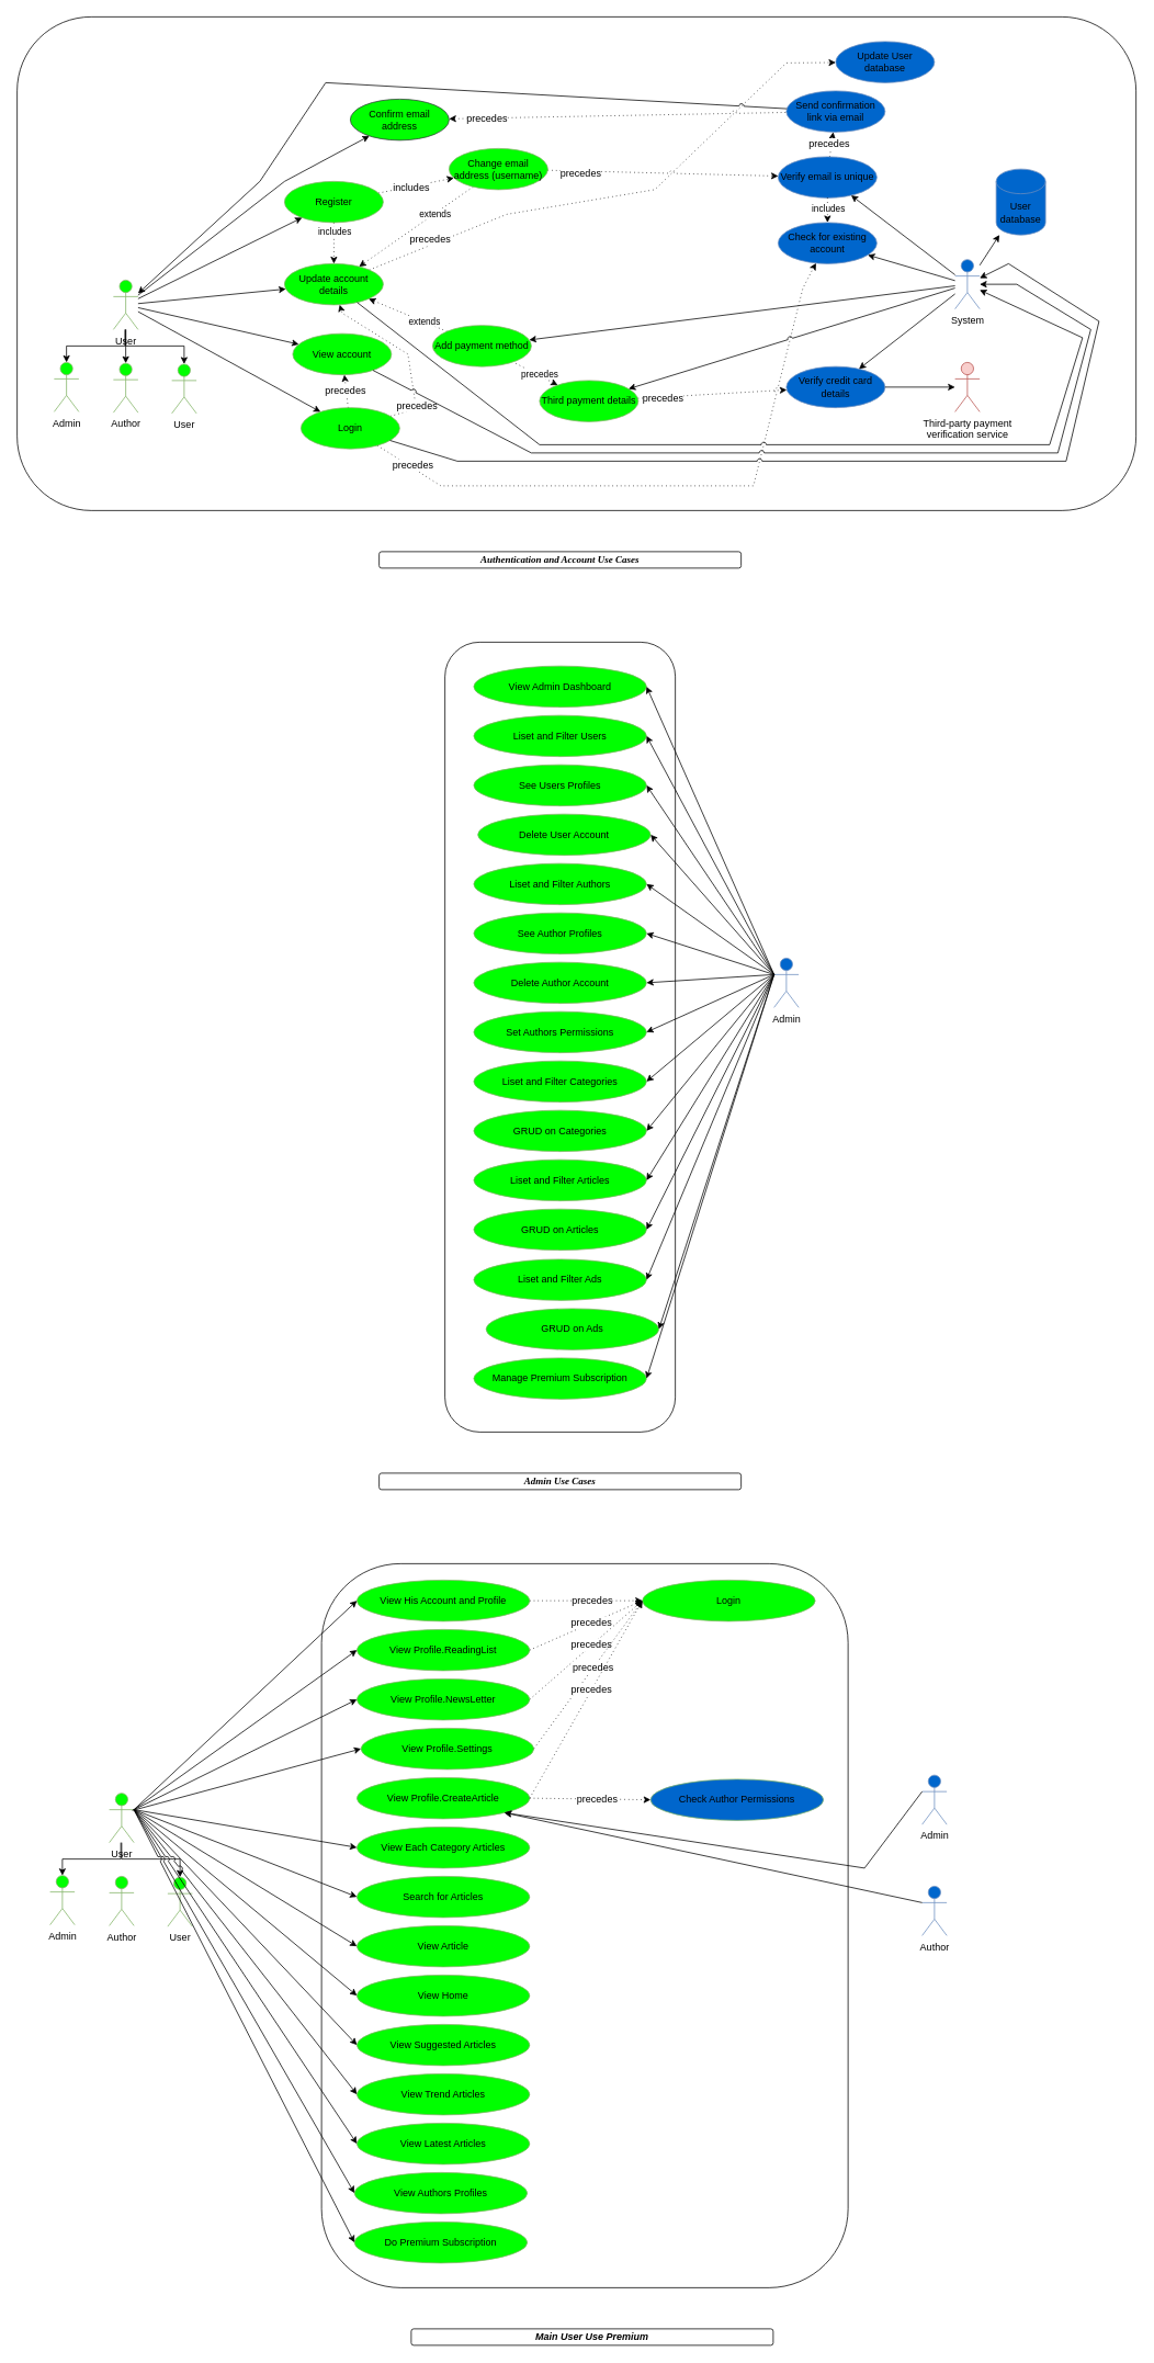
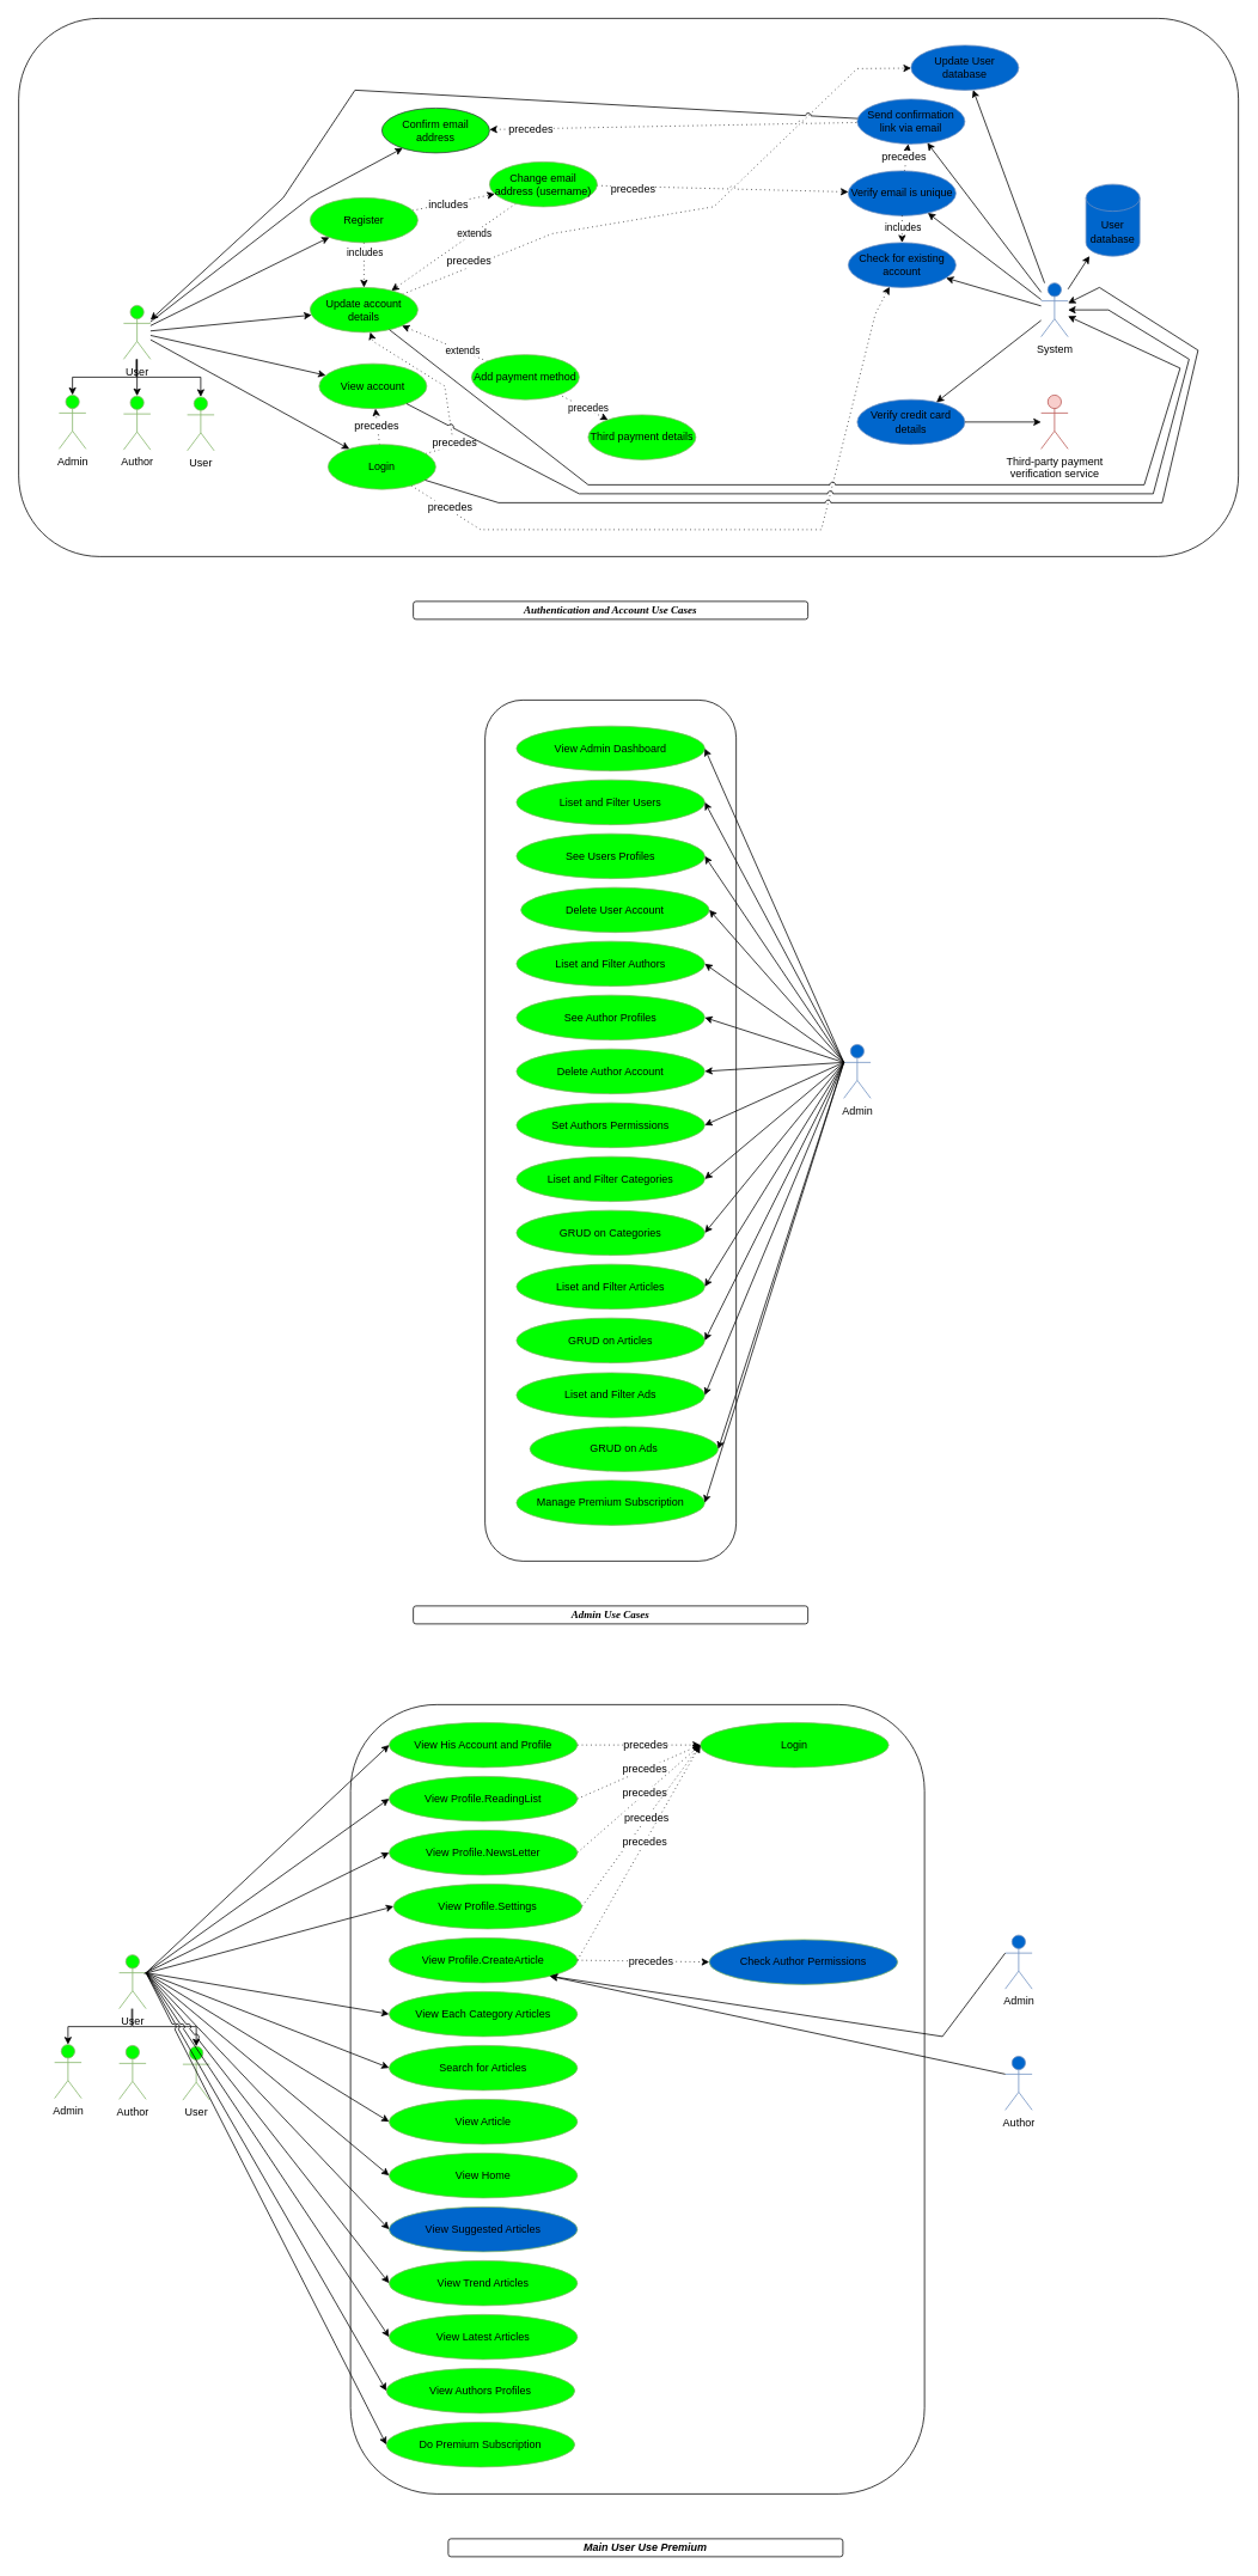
- <mxCell id="159" style="edgeStyle=none;rounded=0;orthogonalLoop=1;jettySize=auto;html=1;fontSize=12;fontColor=#000000;shadow=0;" parent="1" source="126" target="108" edge="1"><mxGeometry relative="1" as="geometry" /></mxCell>
+ <mxCell id="159" style="edgeStyle=none;rounded=0;orthogonalLoop=1;jettySize=auto;html=1;fontSize=12;fontColor=#000000;shadow=0;" parent="1" source="126" target="123" edge="1"><mxGeometry relative="1" as="geometry" /></mxCell>
- <mxCell id="161" style="edgeStyle=none;rounded=0;jumpStyle=arc;orthogonalLoop=1;jettySize=auto;html=1;fontSize=12;fontColor=#000000;shadow=0;" parent="1" source="126" target="113" edge="1"><mxGeometry relative="1" as="geometry" /></mxCell>
+ <mxCell id="161" style="edgeStyle=none;rounded=0;jumpStyle=arc;orthogonalLoop=1;jettySize=auto;html=1;fontSize=12;fontColor=#000000;shadow=0;" parent="1" source="126" target="147" edge="1"><mxGeometry relative="1" as="geometry" /></mxCell>
- <mxCell id="111" style="edgeStyle=none;rounded=0;jumpStyle=arc;orthogonalLoop=1;jettySize=auto;html=1;dashed=1;dashPattern=1 4;fontSize=12;fontColor=#000000;shadow=0;" parent="1" source="113" target="114" edge="1"><mxGeometry relative="1" as="geometry" /></mxCell>
- <mxCell id="112" value="precedes" style="edgeLabel;html=1;align=center;verticalAlign=middle;resizable=0;points=[];fontSize=12;" parent="111" vertex="1" connectable="0"><mxGeometry x="-0.664" y="-1" relative="1" as="geometry"><mxPoint as="offset" /></mxGeometry></mxCell>
- <mxCell id="52" value="View Suggested Articles" style="ellipse;whiteSpace=wrap;html=1;rounded=1;strokeWidth=1;fontSize=12;fillColor=#00FF00;strokeColor=#82b366;" parent="1" vertex="1"><mxGeometry x="433" y="2460" width="210" height="50" as="geometry" /></mxCell>
+ <mxCell id="52" value="View Suggested Articles" style="ellipse;whiteSpace=wrap;html=1;rounded=1;strokeWidth=1;fontSize=12;fillColor=#0066cc;strokeColor=#82b366;" parent="1" vertex="1"><mxGeometry x="433" y="2460" width="210" height="50" as="geometry" /></mxCell>
